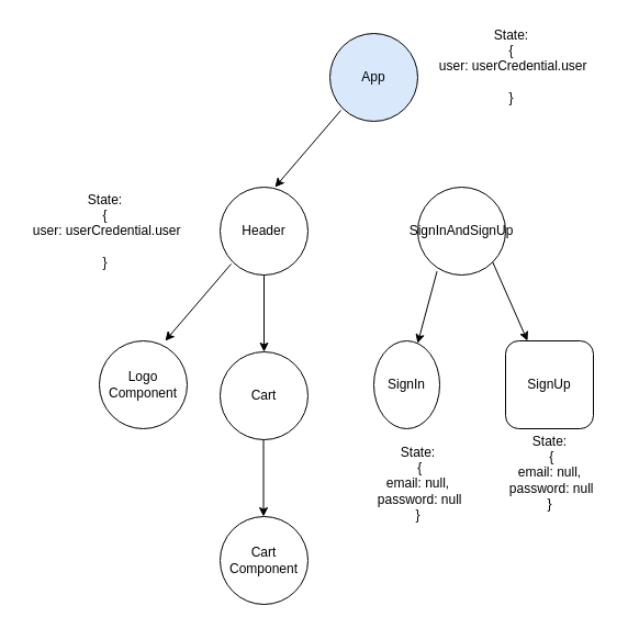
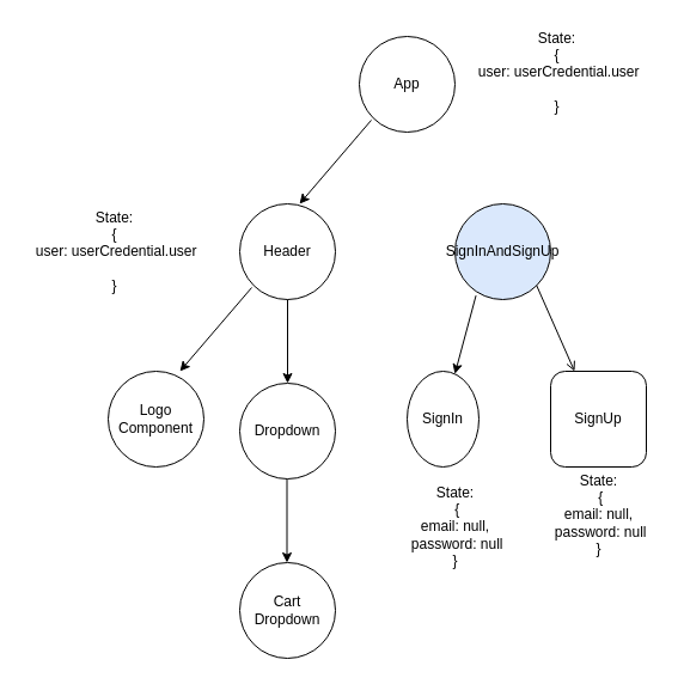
- <mxCell id="2" value="App" style="ellipse;whiteSpace=wrap;html=1;aspect=fixed;fillColor=#dae8fc;" vertex="1" parent="1"><mxGeometry x="300" y="30" width="80" height="80" as="geometry" /></mxCell>
+ <mxCell id="2" value="App" style="ellipse;whiteSpace=wrap;html=1;aspect=fixed;" vertex="1" parent="1"><mxGeometry x="300" y="30" width="80" height="80" as="geometry" /></mxCell>
- <mxCell id="11" value="SignInAndSignUp" style="ellipse;whiteSpace=wrap;html=1;aspect=fixed;" vertex="1" parent="1"><mxGeometry x="380" y="170" width="80" height="80" as="geometry" /></mxCell>
+ <mxCell id="11" value="SignInAndSignUp" style="ellipse;whiteSpace=wrap;html=1;aspect=fixed;fillColor=#dae8fc;" vertex="1" parent="1"><mxGeometry x="380" y="170" width="80" height="80" as="geometry" /></mxCell>
- <mxCell id="15" value="" style="endArrow=classic;html=1;exitX=1;exitY=1;exitDx=0;exitDy=0;entryX=0.25;entryY=0;entryDx=0;entryDy=0;entryPerimeter=0;" edge="1" parent="1" source="11" target="14"><mxGeometry width="50" height="50" relative="1" as="geometry"><mxPoint x="260" y="290" as="sourcePoint" /><mxPoint x="310" y="240" as="targetPoint" /></mxGeometry></mxCell>
+ <mxCell id="15" value="" style="endArrow=open;html=1;exitX=1;exitY=1;exitDx=0;exitDy=0;entryX=0.25;entryY=0;entryDx=0;entryDy=0;entryPerimeter=0;" edge="1" parent="1" source="11" target="14"><mxGeometry width="50" height="50" relative="1" as="geometry"><mxPoint x="260" y="290" as="sourcePoint" /><mxPoint x="310" y="240" as="targetPoint" /></mxGeometry></mxCell>
- <mxCell id="7" value="Cart" style="ellipse;whiteSpace=wrap;html=1;aspect=fixed;" vertex="1" parent="1"><mxGeometry x="200" y="320" width="80" height="80" as="geometry" /></mxCell>
+ <mxCell id="7" value="Dropdown" style="ellipse;whiteSpace=wrap;html=1;aspect=fixed;" vertex="1" parent="1"><mxGeometry x="200" y="320" width="80" height="80" as="geometry" /></mxCell>
- <mxCell id="9" value="Cart Component" style="ellipse;whiteSpace=wrap;html=1;aspect=fixed;" vertex="1" parent="1"><mxGeometry x="200" y="470" width="80" height="80" as="geometry" /></mxCell>
+ <mxCell id="9" value="Cart Dropdown" style="ellipse;whiteSpace=wrap;html=1;aspect=fixed;" vertex="1" parent="1"><mxGeometry x="200" y="470" width="80" height="80" as="geometry" /></mxCell>
